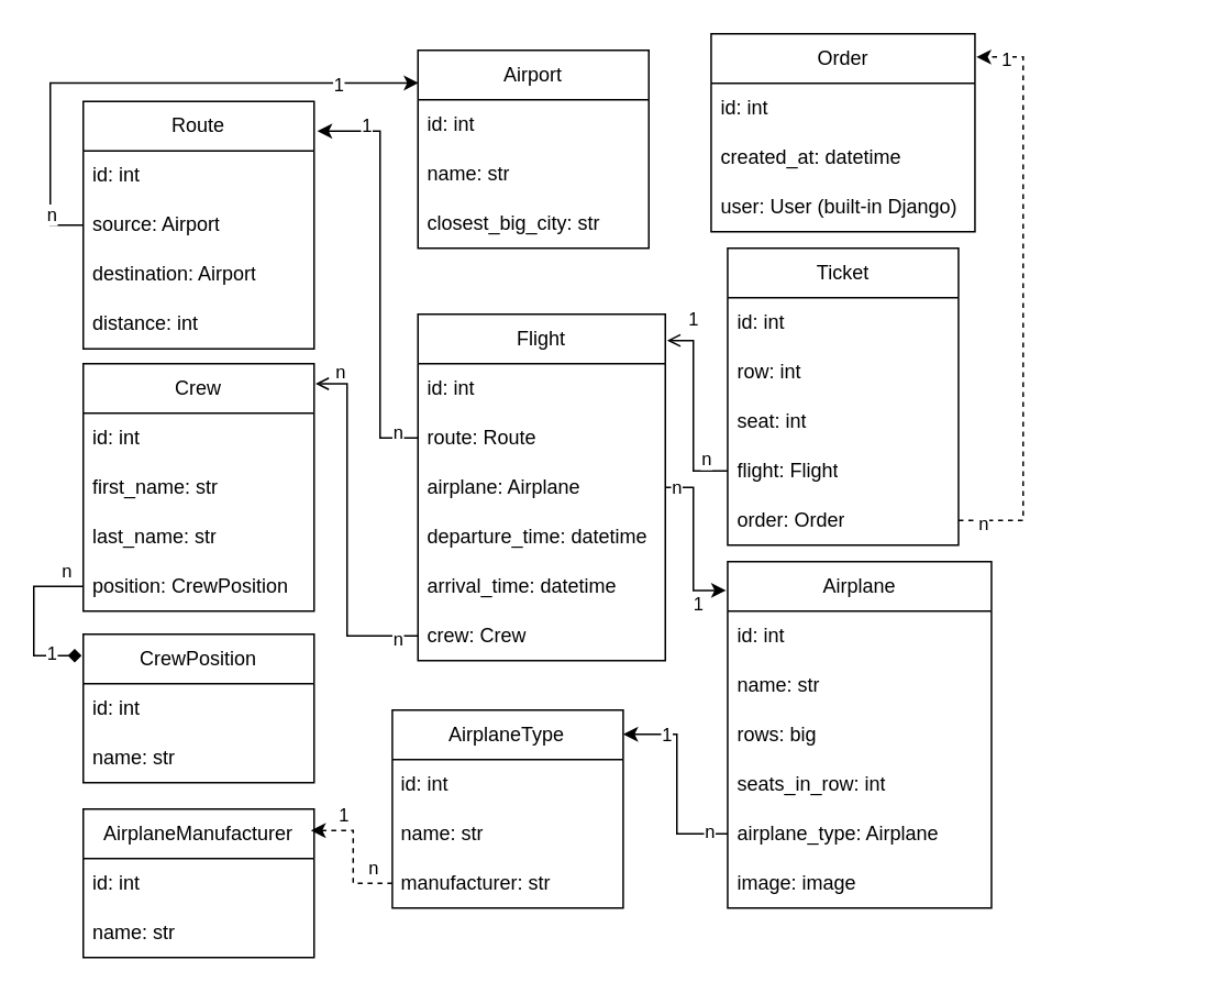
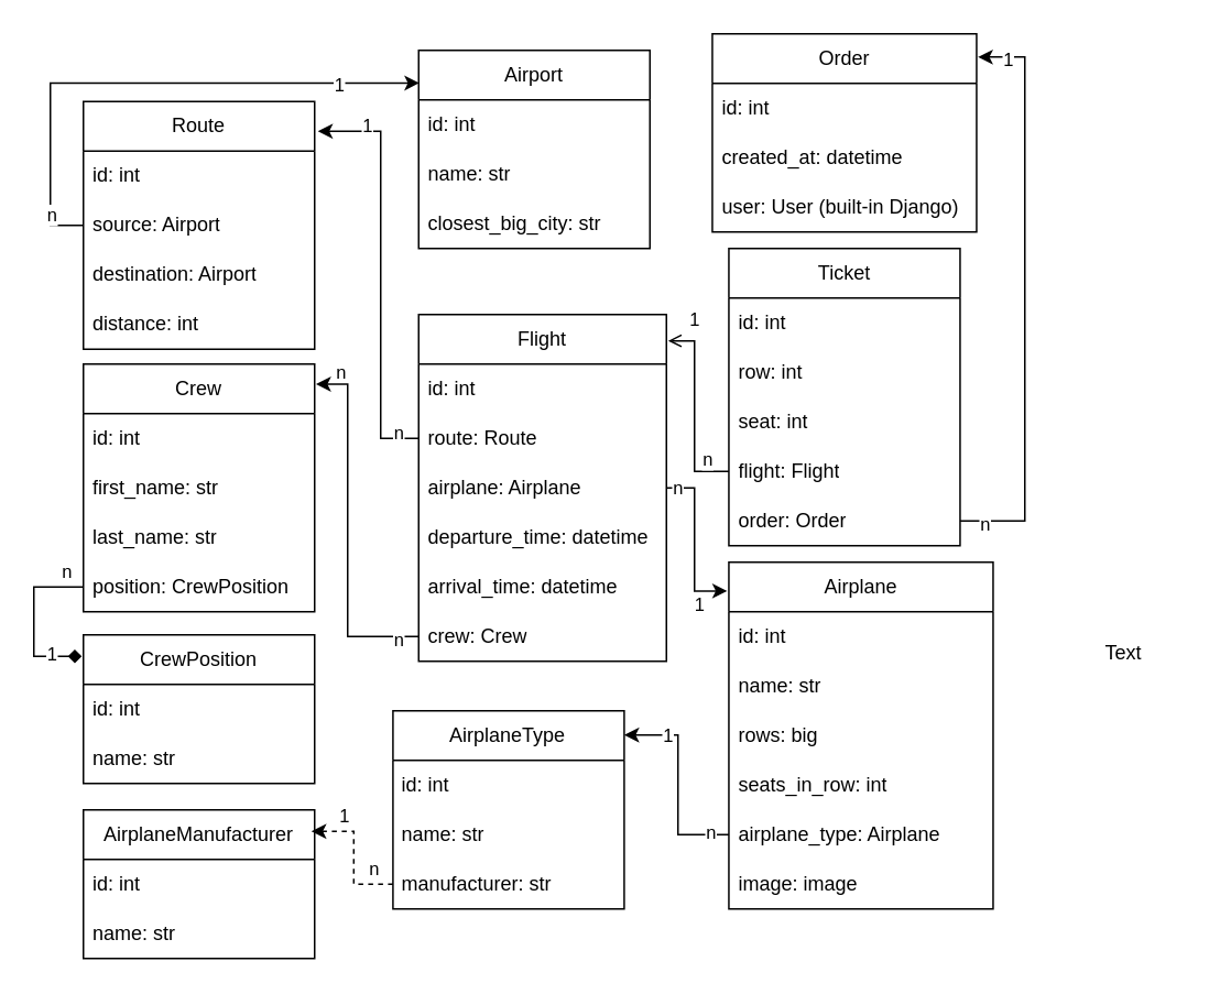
- <mxCell id="46" style="edgeStyle=elbowEdgeStyle;rounded=0;orthogonalLoop=1;jettySize=auto;html=1;exitX=1;exitY=0.5;exitDx=0;exitDy=0;entryX=1.005;entryY=0.117;entryDx=0;entryDy=0;entryPerimeter=0;dashed=1;" parent="1" source="45" target="36" edge="1"><mxGeometry relative="1" as="geometry"><Array as="points"><mxPoint x="620" y="170" /></Array></mxGeometry></mxCell>
+ <mxCell id="46" style="edgeStyle=elbowEdgeStyle;rounded=0;orthogonalLoop=1;jettySize=auto;html=1;exitX=1;exitY=0.5;exitDx=0;exitDy=0;entryX=1.005;entryY=0.117;entryDx=0;entryDy=0;entryPerimeter=0;" parent="1" source="45" target="36" edge="1"><mxGeometry relative="1" as="geometry"><Array as="points"><mxPoint x="620" y="170" /></Array></mxGeometry></mxCell>
- <mxCell id="62" style="edgeStyle=elbowEdgeStyle;rounded=0;orthogonalLoop=1;jettySize=auto;html=1;exitX=0;exitY=0.5;exitDx=0;exitDy=0;entryX=1.006;entryY=0.081;entryDx=0;entryDy=0;entryPerimeter=0;endArrow=open;" parent="1" source="55" target="11" edge="1"><mxGeometry relative="1" as="geometry"><Array as="points"><mxPoint x="210" y="310" /></Array></mxGeometry></mxCell>
+ <mxCell id="62" style="edgeStyle=elbowEdgeStyle;rounded=0;orthogonalLoop=1;jettySize=auto;html=1;exitX=0;exitY=0.5;exitDx=0;exitDy=0;entryX=1.006;entryY=0.081;entryDx=0;entryDy=0;entryPerimeter=0;" parent="1" source="55" target="11" edge="1"><mxGeometry relative="1" as="geometry"><Array as="points"><mxPoint x="210" y="310" /></Array></mxGeometry></mxCell>
+ <mxCell id="77" value="Text" style="text;strokeColor=none;align=center;fillColor=none;html=1;verticalAlign=middle;whiteSpace=wrap;rounded=0;" vertex="1" parent="1"><mxGeometry x="650" y="380" width="60" height="30" as="geometry" /></mxCell>
